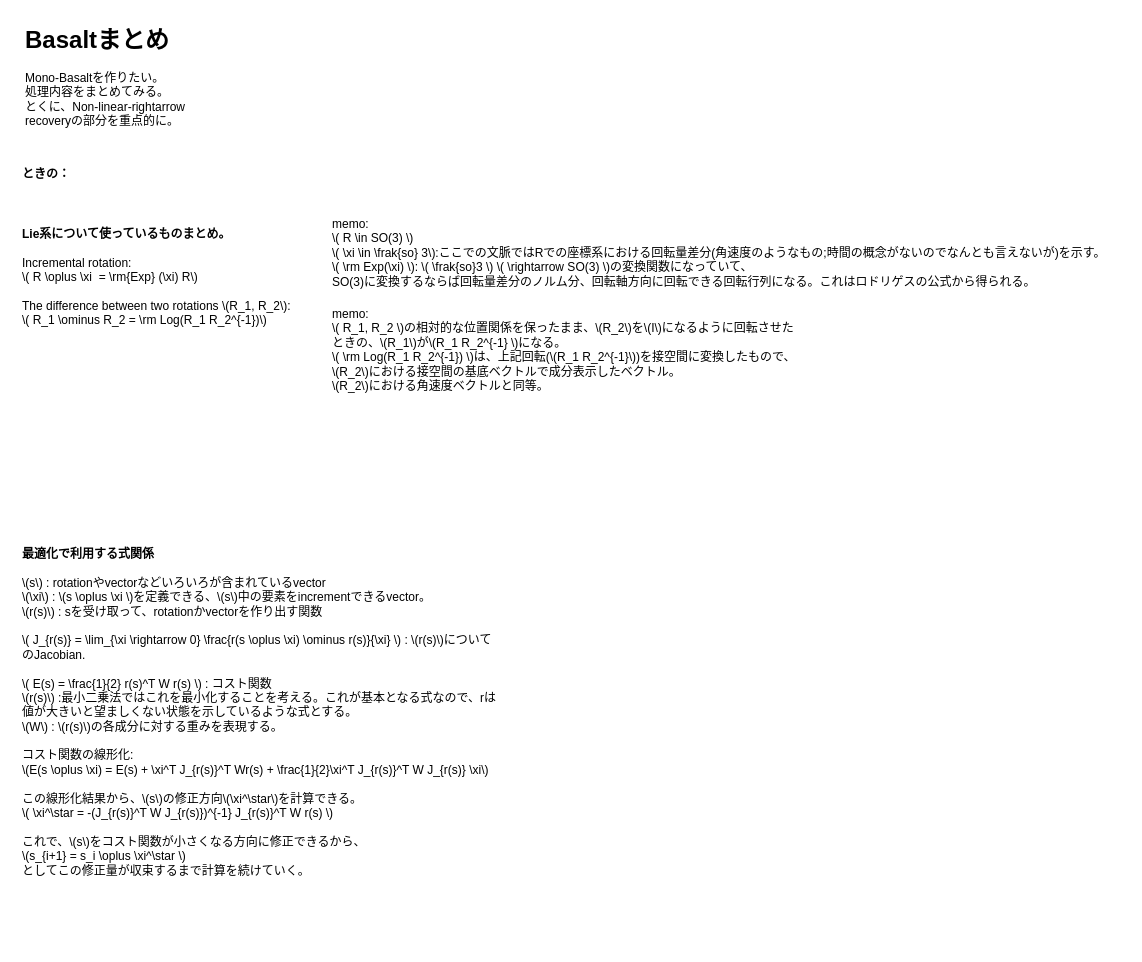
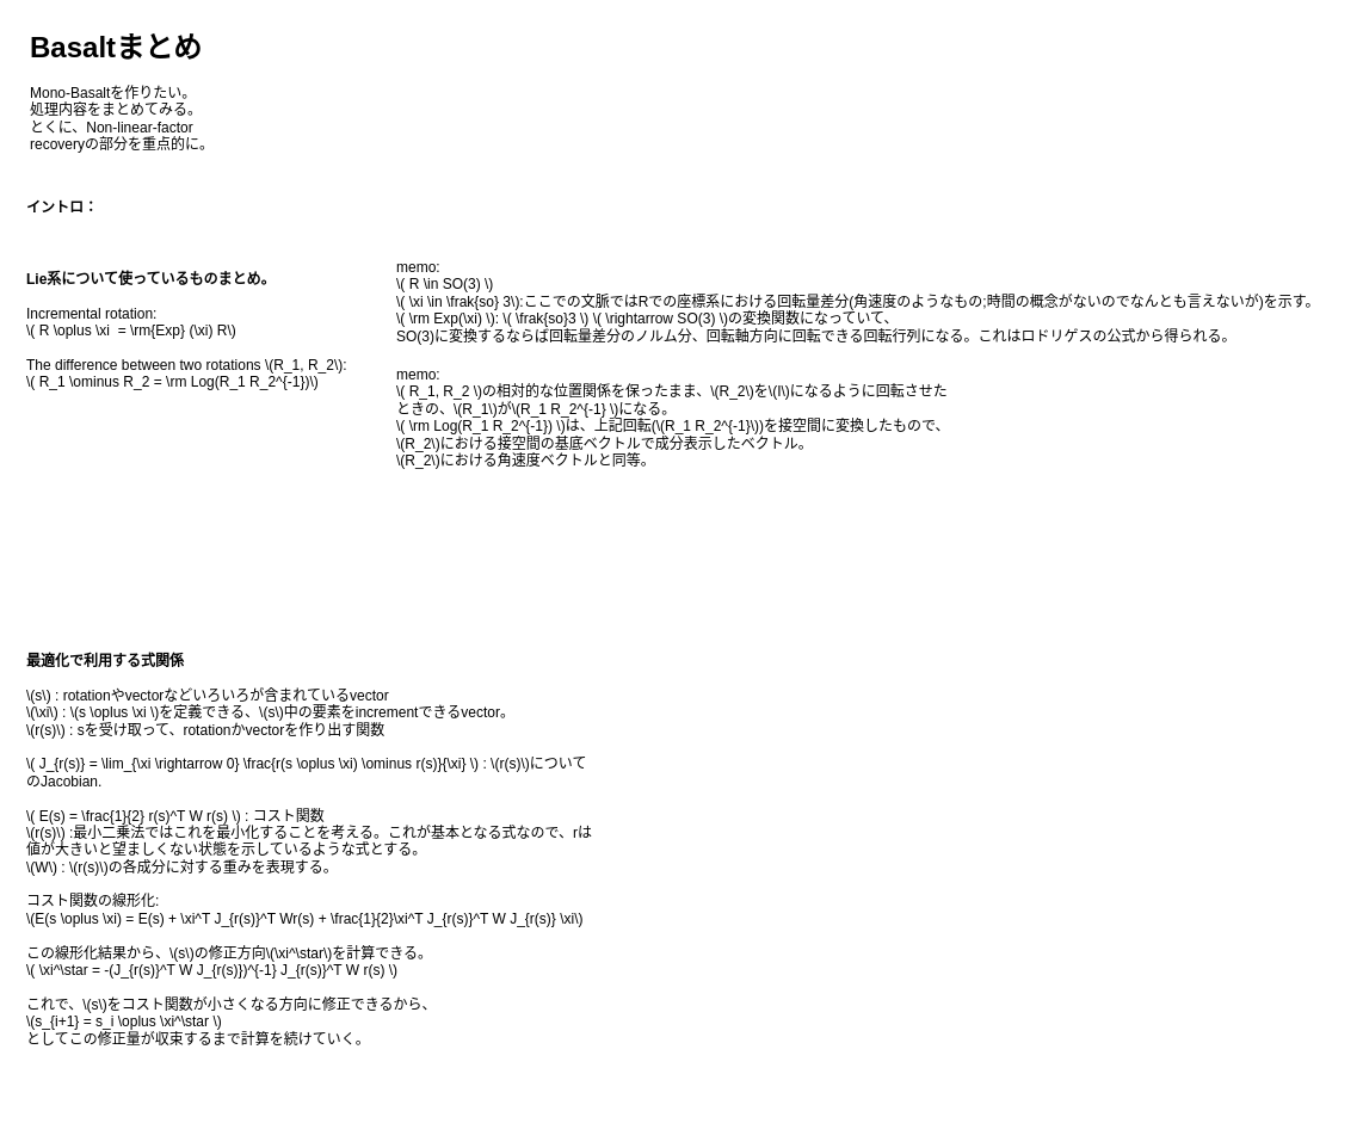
- <mxCell id="2" value="&lt;h1&gt;Basaltまとめ&lt;/h1&gt;&lt;p&gt;Mono-Basaltを作りたい。&lt;br&gt;処理内容をまとめてみる。&lt;br&gt;とくに、Non-linear-rightarrow recoveryの部分を重点的に。&lt;/p&gt;" style="text;html=1;strokeColor=none;fillColor=none;spacing=5;spacingTop=-20;whiteSpace=wrap;overflow=hidden;rounded=0;" vertex="1" parent="1"><mxGeometry x="20" y="20" width="190" height="120" as="geometry" /></mxCell>
+ <mxCell id="2" value="&lt;h1&gt;Basaltまとめ&lt;/h1&gt;&lt;p&gt;Mono-Basaltを作りたい。&lt;br&gt;処理内容をまとめてみる。&lt;br&gt;とくに、Non-linear-factor recoveryの部分を重点的に。&lt;/p&gt;" style="text;html=1;strokeColor=none;fillColor=none;spacing=5;spacingTop=-20;whiteSpace=wrap;overflow=hidden;rounded=0;" vertex="1" parent="1"><mxGeometry x="20" y="20" width="190" height="120" as="geometry" /></mxCell>
- <mxCell id="7" value="&lt;b&gt;ときの：&lt;/b&gt;" style="text;html=1;strokeColor=none;fillColor=none;align=left;verticalAlign=top;whiteSpace=wrap;rounded=0;" vertex="1" parent="1"><mxGeometry x="20" y="160" width="280" height="30" as="geometry" /></mxCell>
+ <mxCell id="7" value="&lt;b&gt;イントロ：&lt;/b&gt;" style="text;html=1;strokeColor=none;fillColor=none;align=left;verticalAlign=top;whiteSpace=wrap;rounded=0;" vertex="1" parent="1"><mxGeometry x="20" y="160" width="280" height="30" as="geometry" /></mxCell>
